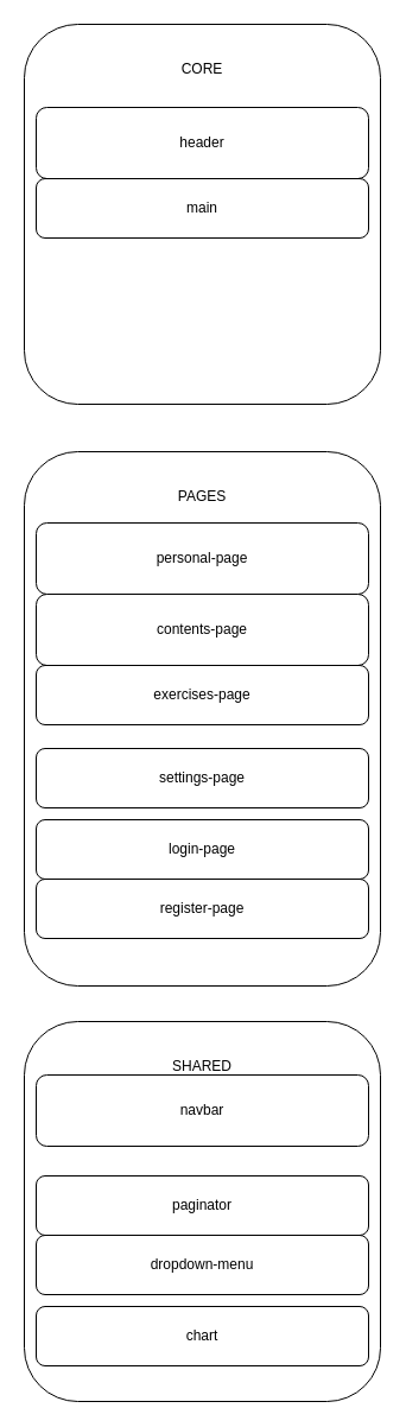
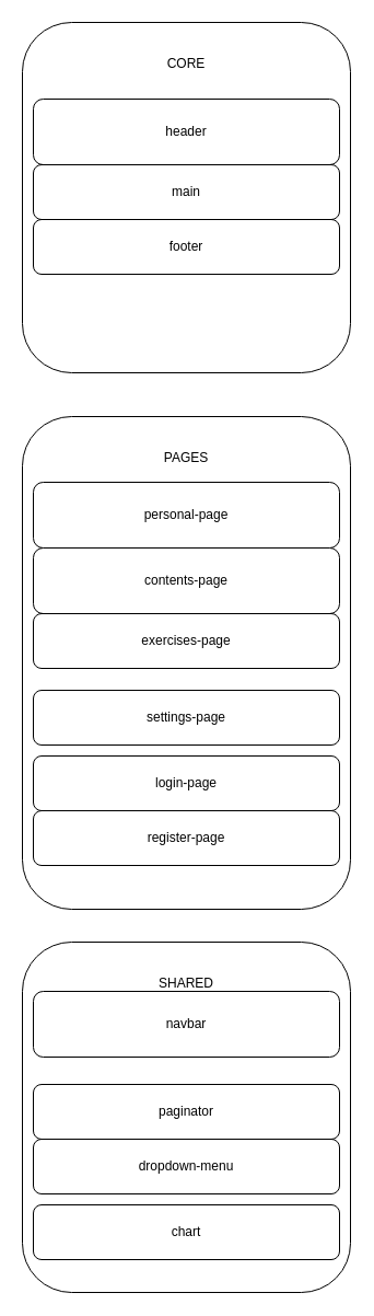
+ <mxCell id="17" value="footer" style="rounded=1;whiteSpace=wrap;html=1;" vertex="1" parent="1"><mxGeometry x="30" y="200" width="280" height="50" as="geometry" /></mxCell>
